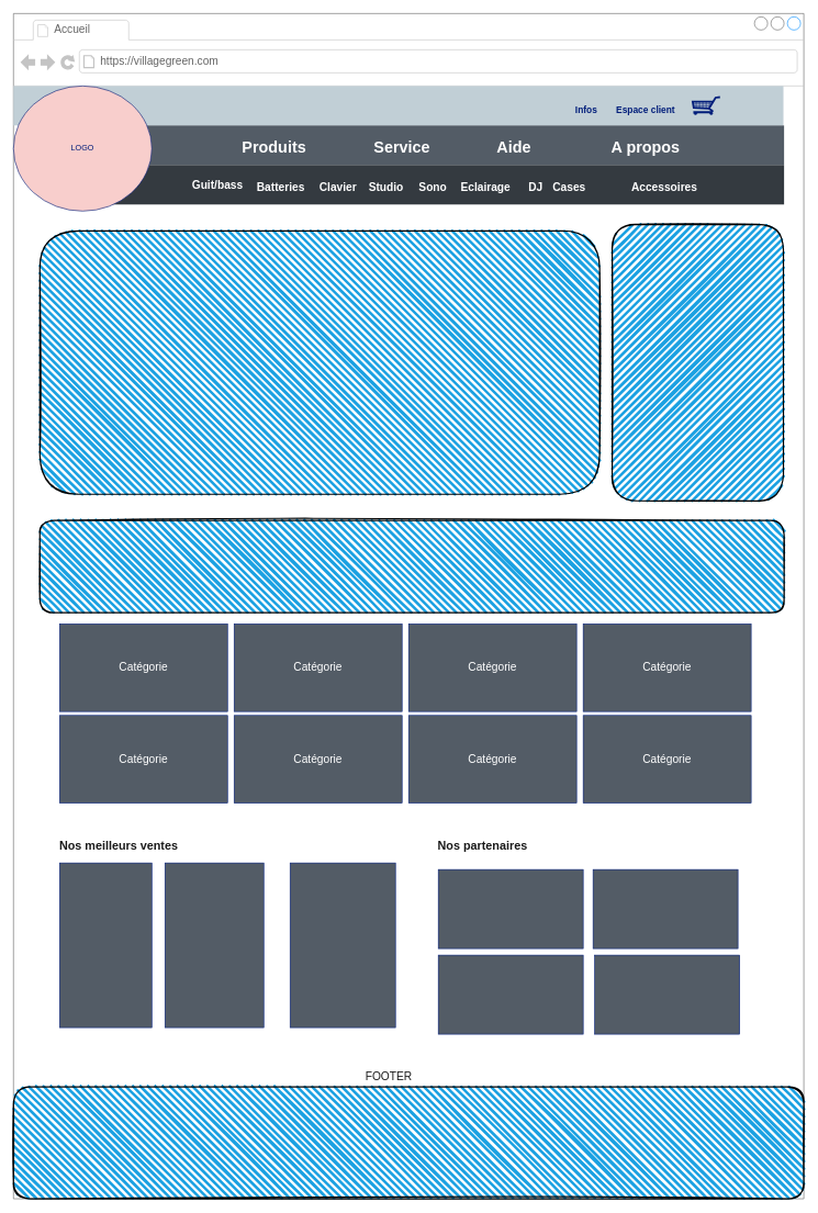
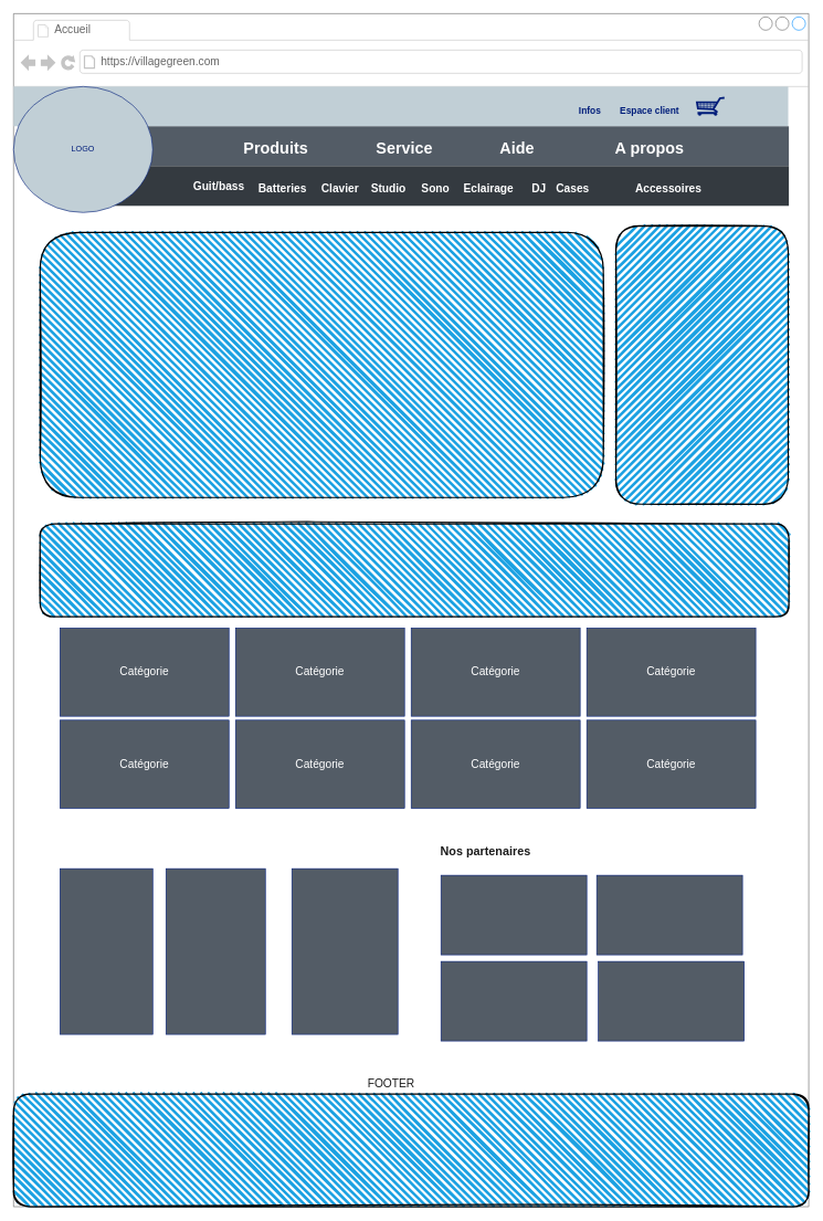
- <mxCell id="15" value="LOGO" style="ellipse;whiteSpace=wrap;html=1;fontColor=#011D7A;strokeColor=#011D7A;fillColor=#f8cecc;shadow=0;" parent="2" vertex="1"><mxGeometry y="110" width="210" height="190" as="geometry" /></mxCell>
+ <mxCell id="15" value="LOGO" style="ellipse;whiteSpace=wrap;html=1;fontColor=#011D7A;strokeColor=#011D7A;fillColor=#C1CFD6;shadow=0;" parent="2" vertex="1"><mxGeometry y="110" width="210" height="190" as="geometry" /></mxCell>
- <mxCell id="31" value="&lt;b&gt;&lt;font style=&quot;font-size: 18px&quot;&gt;Nos meilleurs ventes&lt;/font&gt;&lt;/b&gt;" style="text;html=1;strokeColor=none;fillColor=none;align=center;verticalAlign=middle;whiteSpace=wrap;rounded=0;shadow=0;fontSize=17;fontColor=#1A1A1A;" parent="2" vertex="1"><mxGeometry x="30" y="1250" width="260" height="30" as="geometry" /></mxCell>
